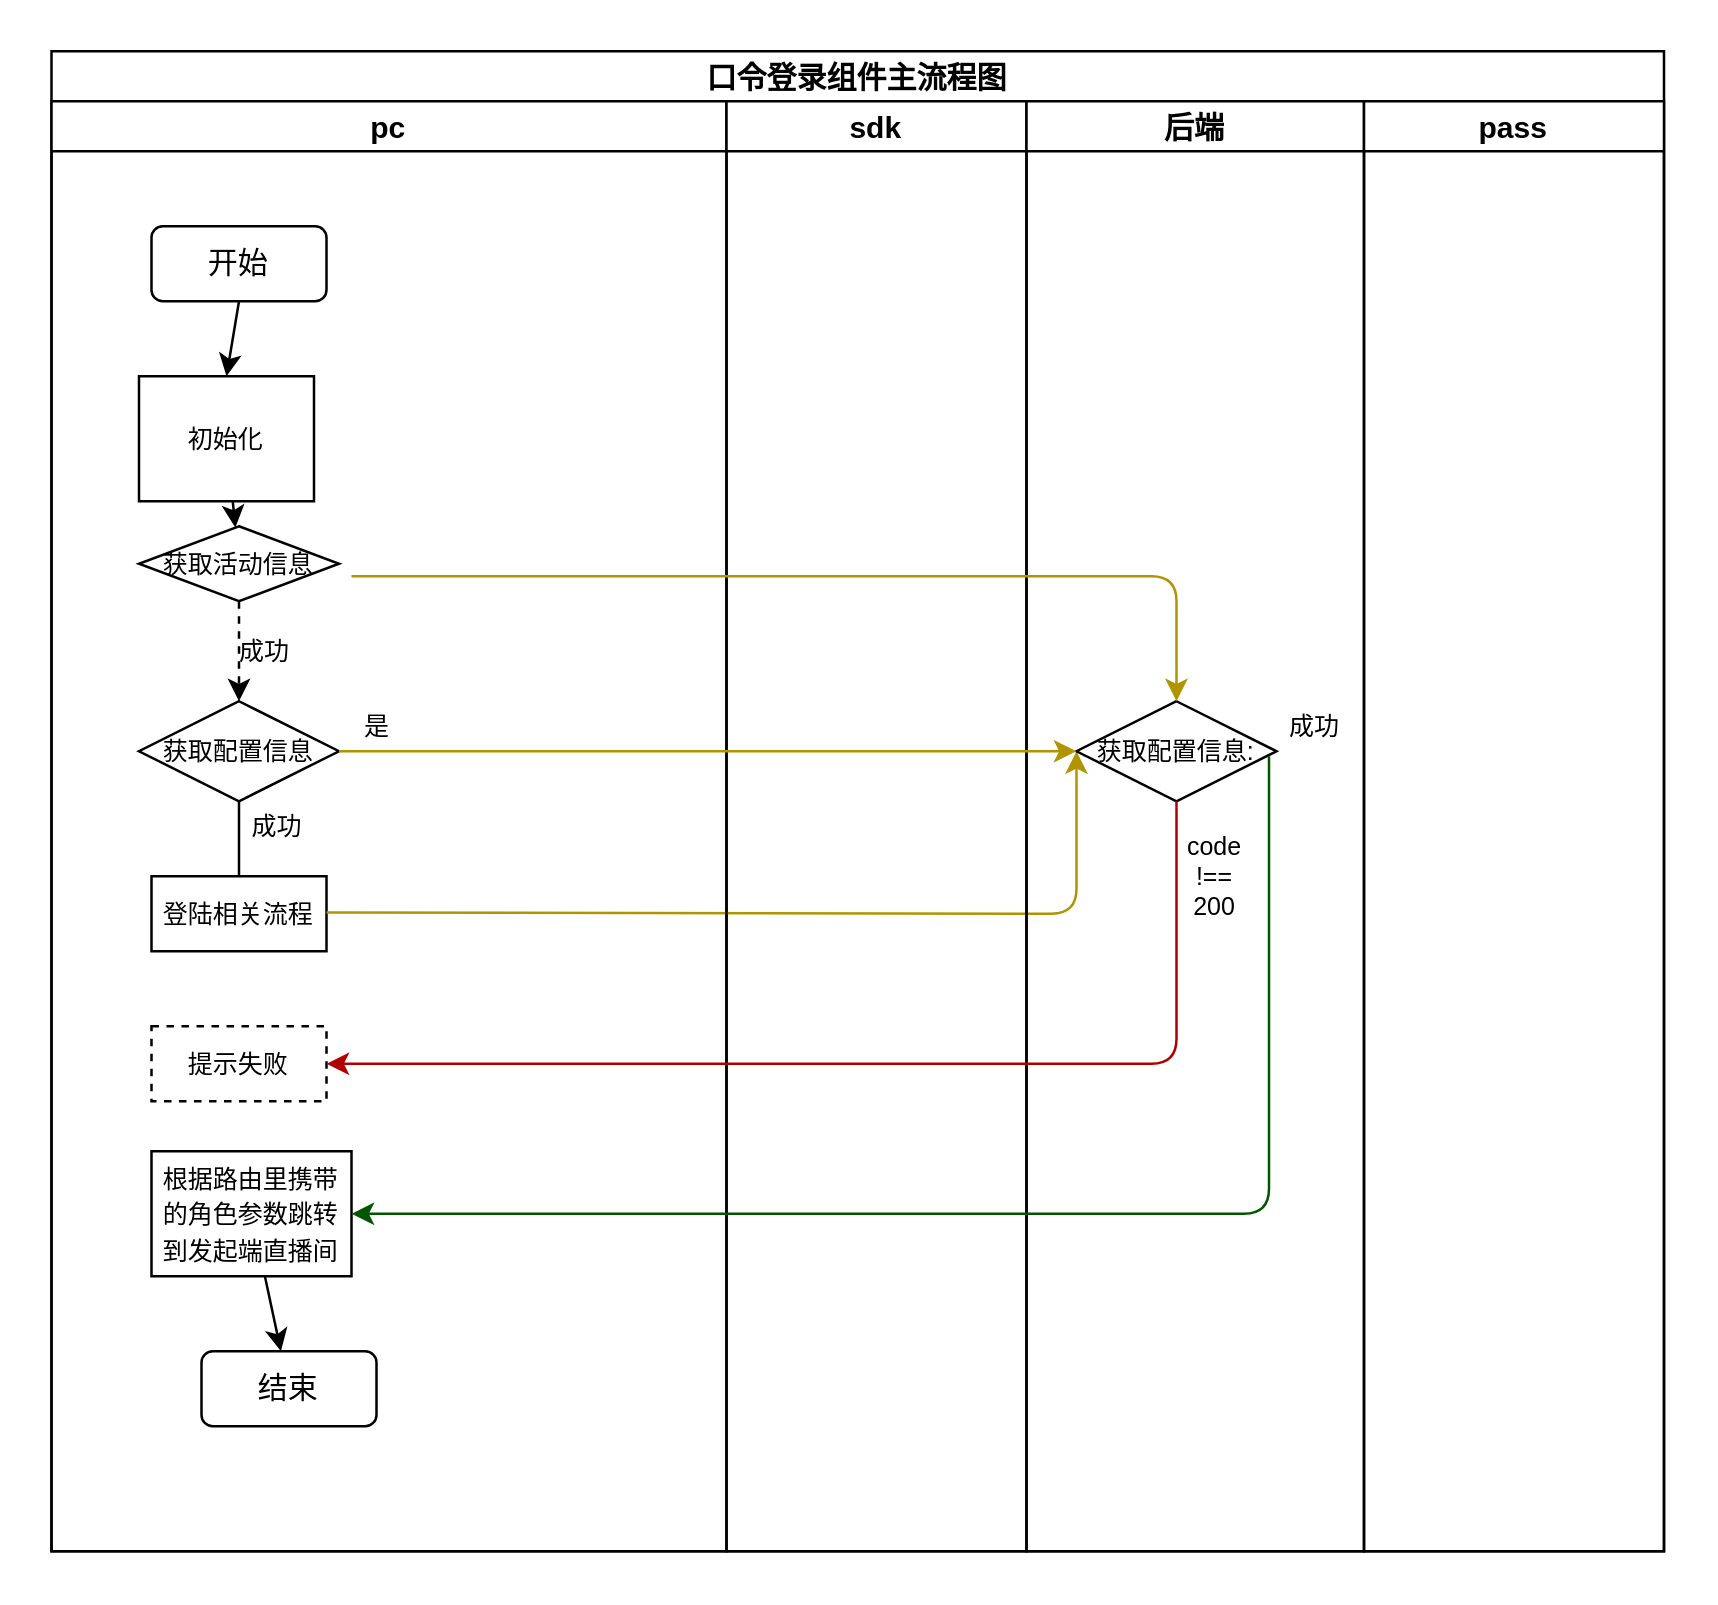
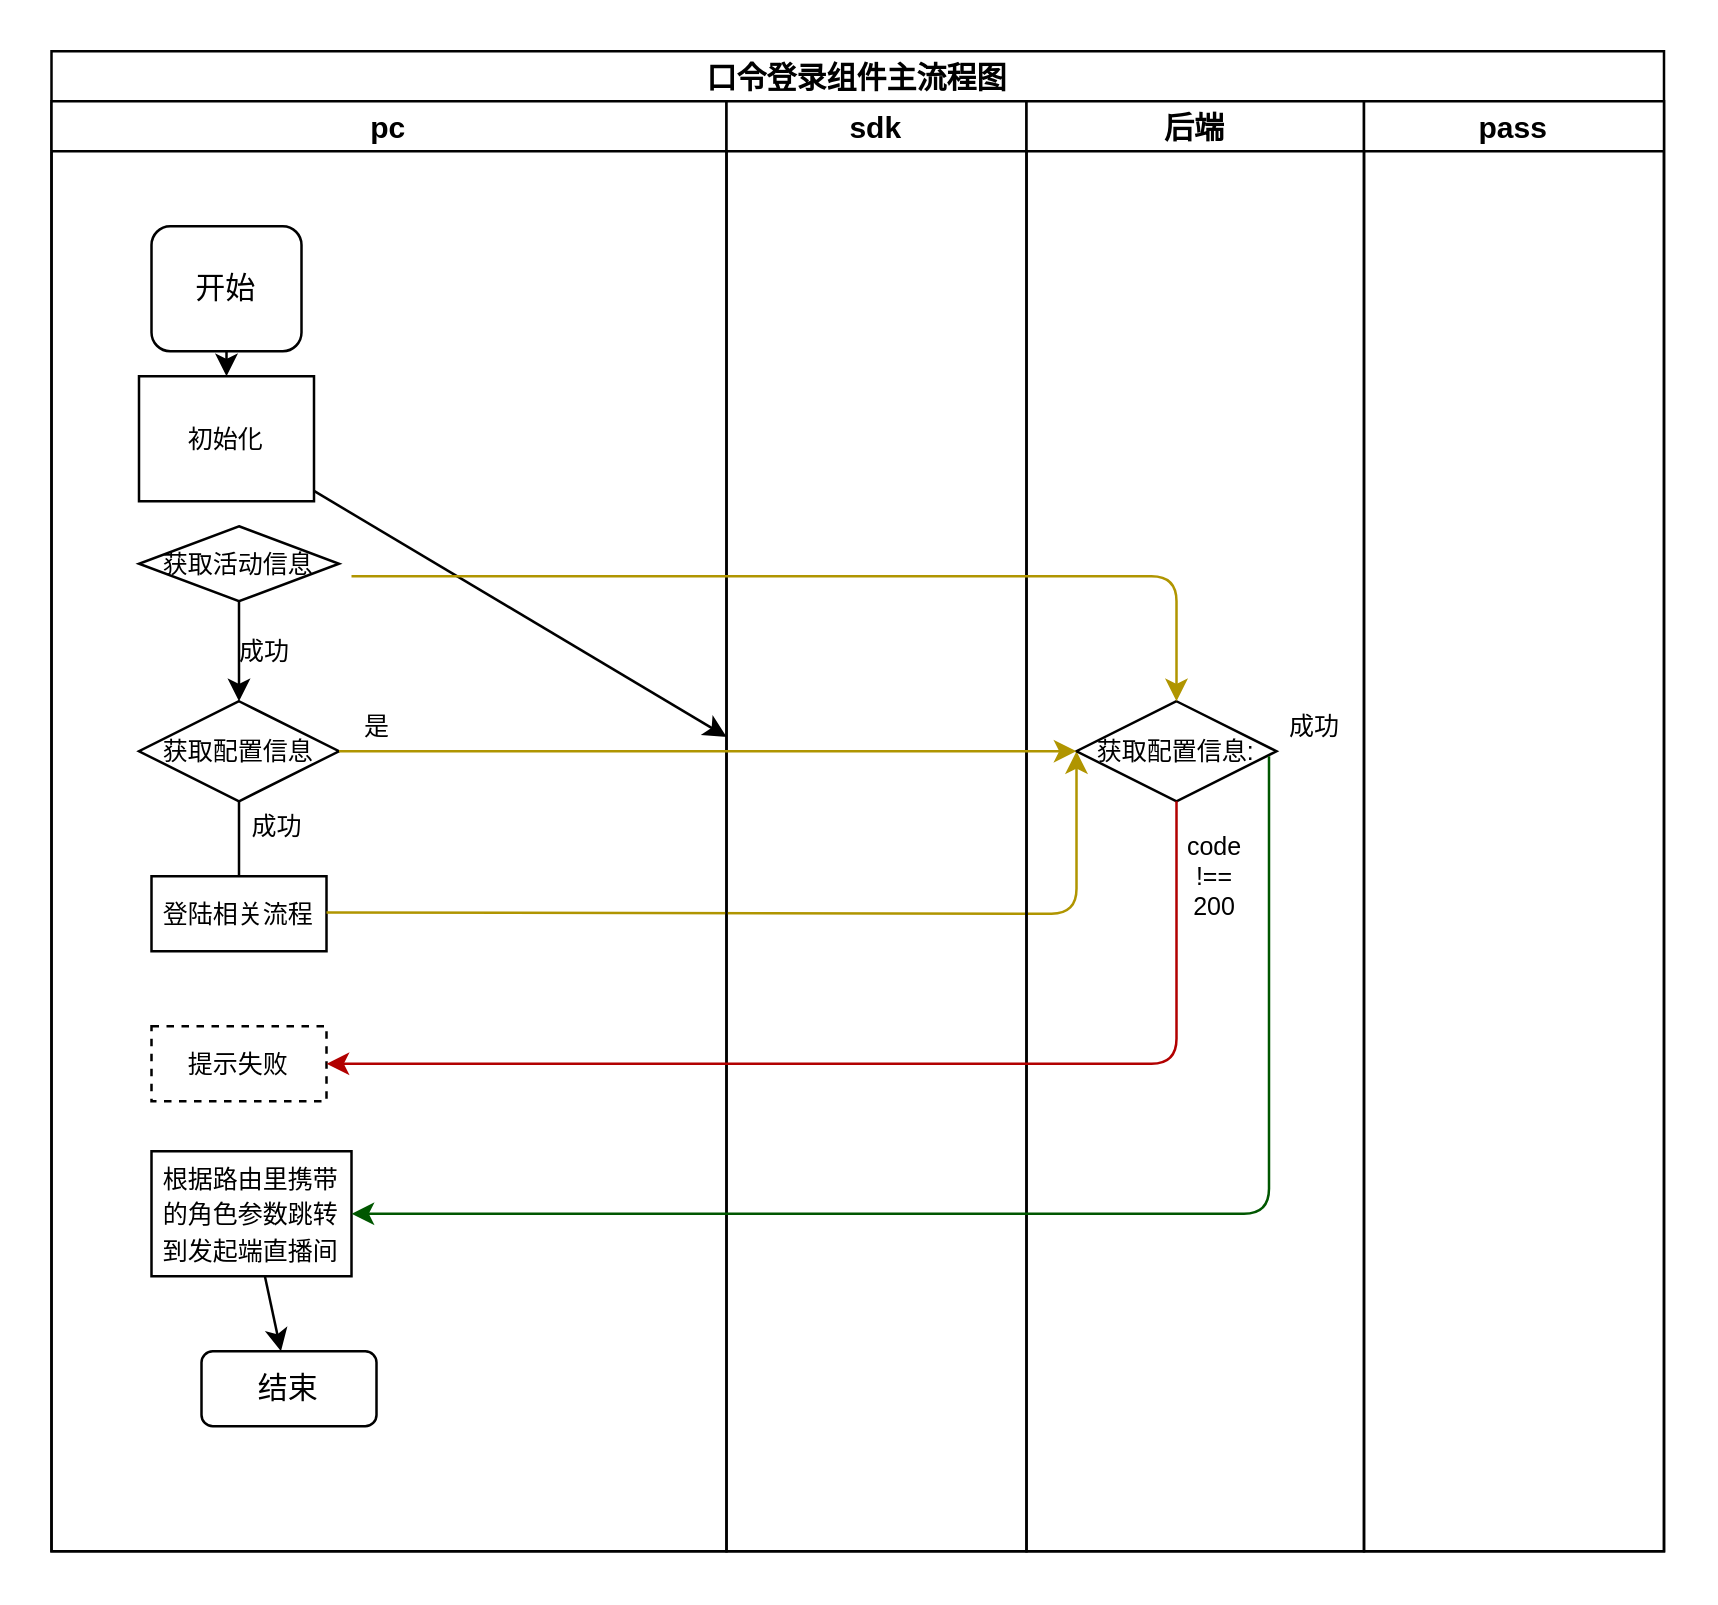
- <mxCell id="5" value="开始" style="rounded=1;whiteSpace=wrap;html=1;" parent="3" vertex="1"><mxGeometry x="40" y="50" width="70" height="30" as="geometry" /></mxCell>
+ <mxCell id="5" value="开始" style="rounded=1;whiteSpace=wrap;html=1;" parent="3" vertex="1"><mxGeometry x="40" y="50" width="60" height="50" as="geometry" /></mxCell>
- <mxCell id="6" value="" style="edgeStyle=none;html=1;fontSize=10;" parent="3" source="7" target="9" edge="1"><mxGeometry relative="1" as="geometry" /></mxCell>
+ <mxCell id="6" value="" style="edgeStyle=none;html=1;fontSize=10;" parent="3" source="7" target="20" edge="1"><mxGeometry relative="1" as="geometry" /></mxCell>
- <mxCell id="8" value="" style="edgeStyle=none;html=1;fontSize=10;dashed=1;" parent="3" source="9" target="11" edge="1"><mxGeometry relative="1" as="geometry" /></mxCell>
+ <mxCell id="8" value="" style="edgeStyle=none;html=1;fontSize=10;" parent="3" source="9" target="11" edge="1"><mxGeometry relative="1" as="geometry" /></mxCell>
